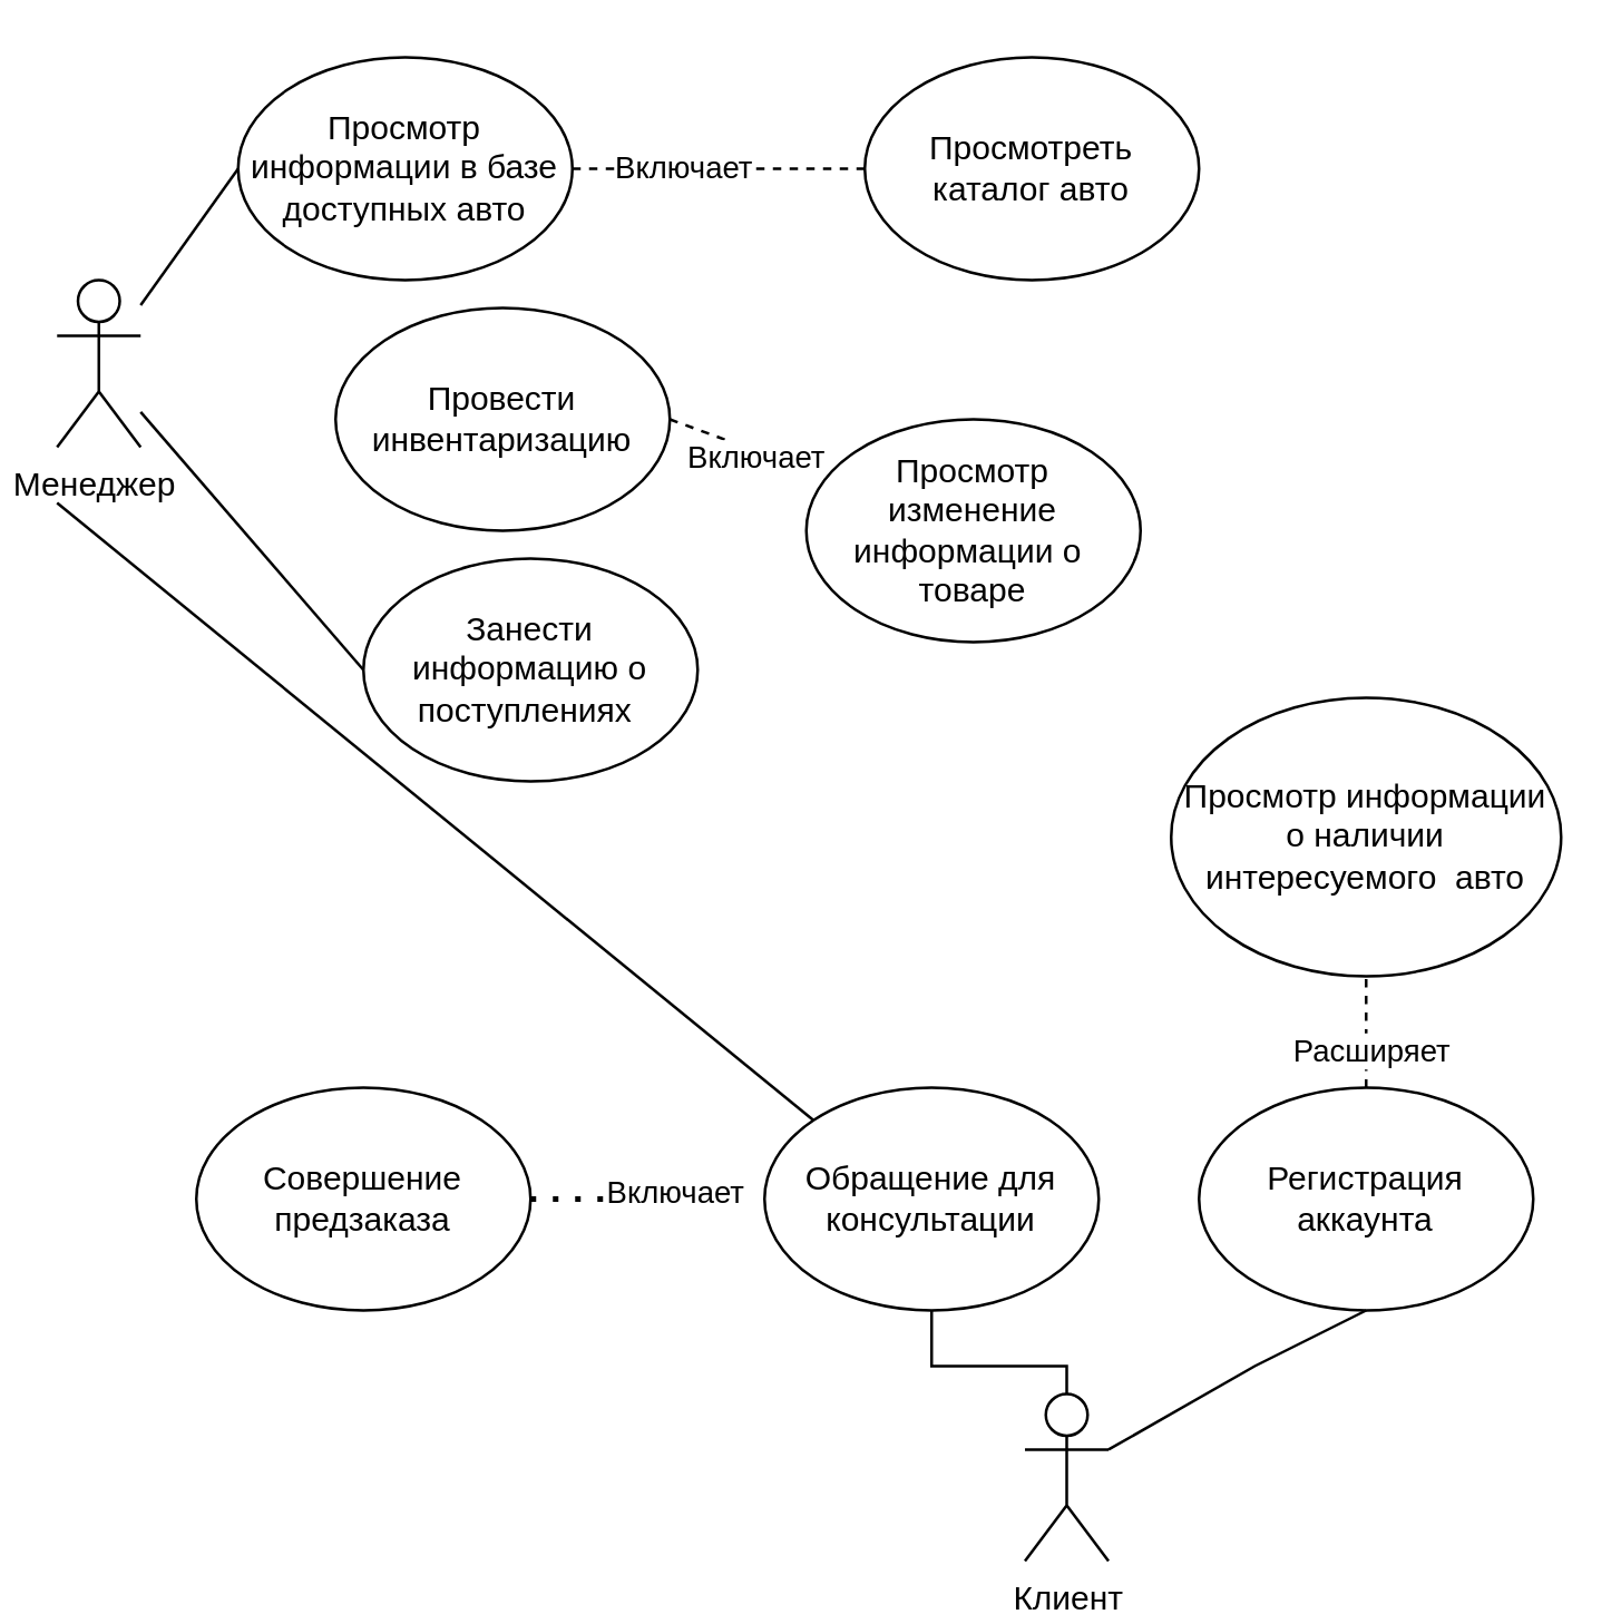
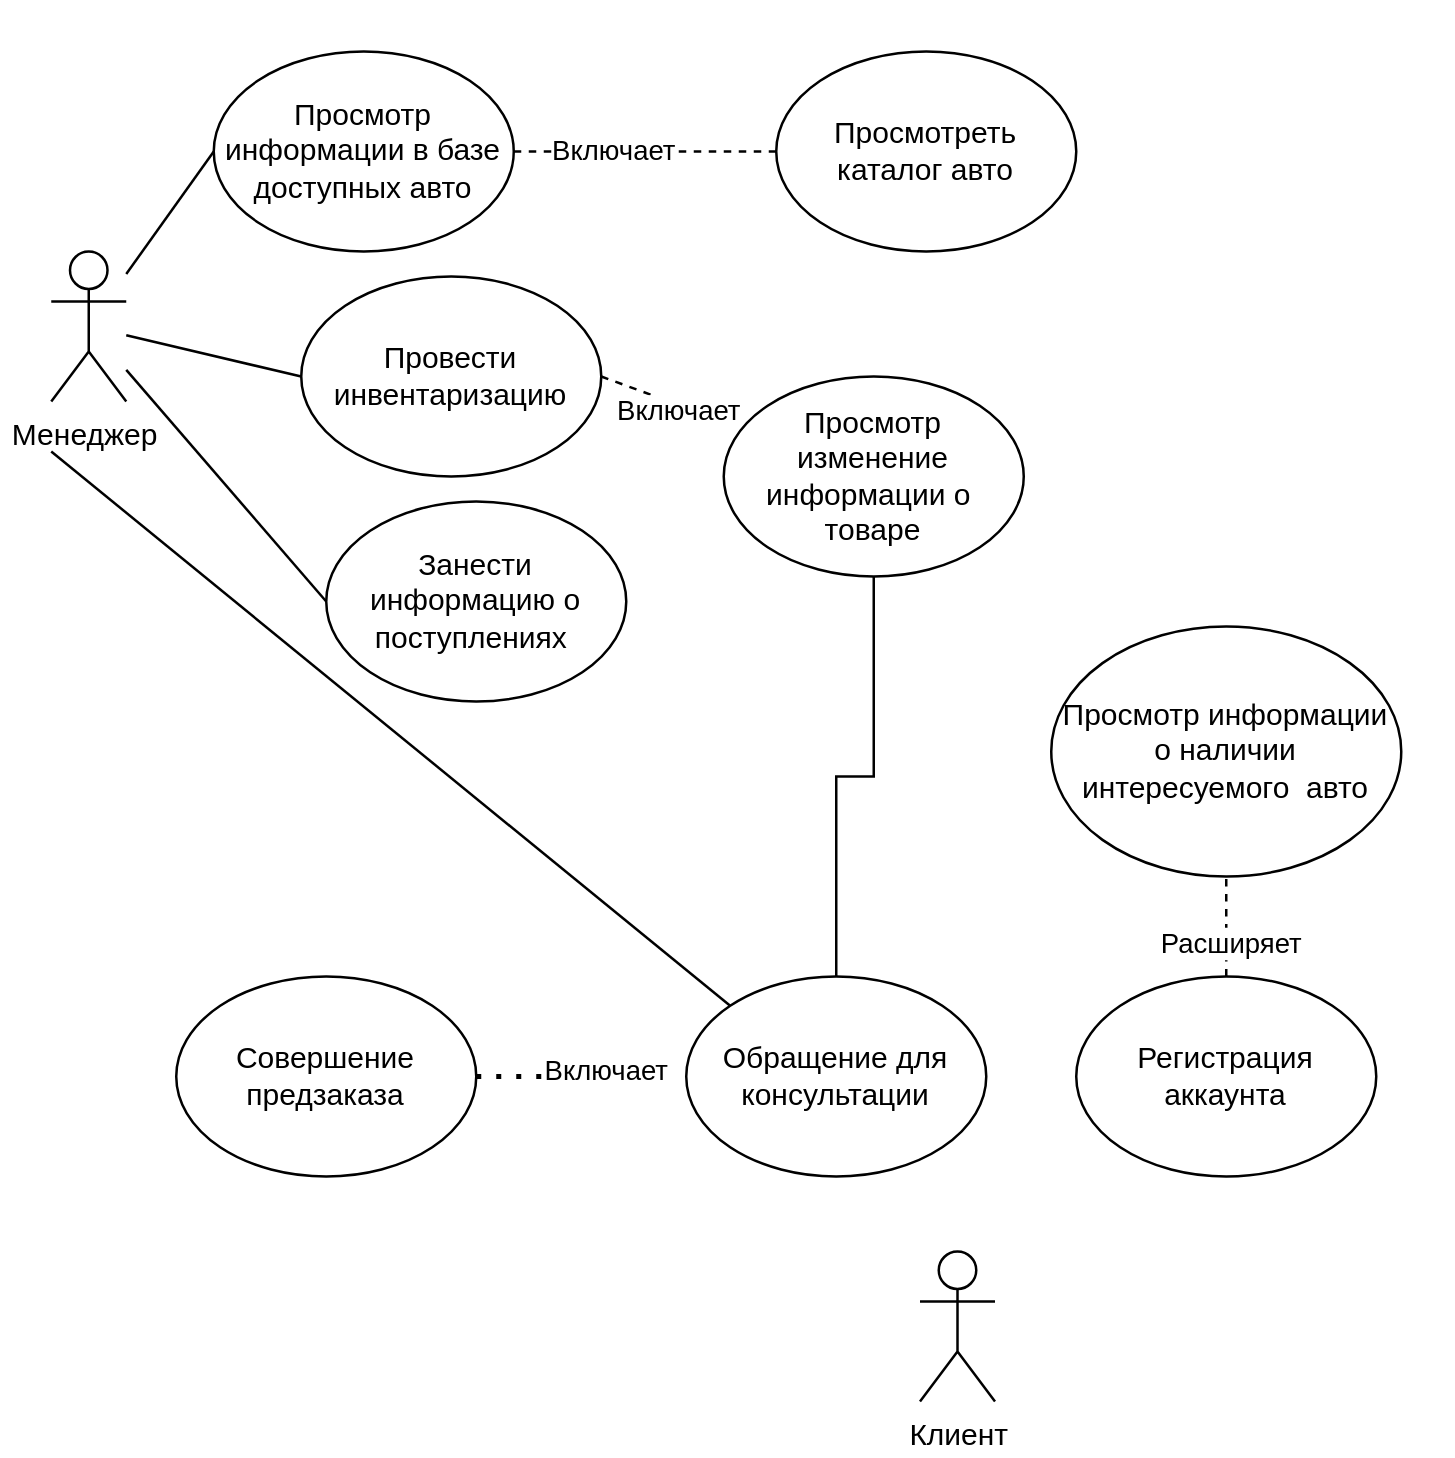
+ <mxCell id="11" value="" style="endArrow=none;html=1;rounded=0;entryX=0;entryY=0.5;entryDx=0;entryDy=0;endFill=0;" edge="1" parent="1" source="2" target="10"><mxGeometry width="50" height="50" relative="1" as="geometry"><mxPoint x="60" y="170" as="sourcePoint" /><mxPoint x="110" y="120" as="targetPoint" /></mxGeometry></mxCell>
- <mxCell id="16" value="" style="edgeStyle=orthogonalEdgeStyle;rounded=0;orthogonalLoop=1;jettySize=auto;html=1;startArrow=none;startFill=0;endArrow=none;endFill=0;" edge="1" parent="1" source="17" target="15"><mxGeometry relative="1" as="geometry" /></mxCell>
+ <mxCell id="16" value="" style="edgeStyle=orthogonalEdgeStyle;rounded=0;orthogonalLoop=1;jettySize=auto;html=1;startArrow=none;startFill=0;endArrow=none;endFill=0;" edge="1" parent="1" source="17" target="12"><mxGeometry relative="1" as="geometry" /></mxCell>
- <mxCell id="23" value="" style="endArrow=none;html=1;rounded=0;entryX=0.5;entryY=1;entryDx=0;entryDy=0;exitX=1;exitY=0.333;exitDx=0;exitDy=0;exitPerimeter=0;endFill=0;" edge="1" parent="1" source="15" target="22"><mxGeometry width="50" height="50" relative="1" as="geometry"><mxPoint x="390" y="510" as="sourcePoint" /><mxPoint x="440" y="460" as="targetPoint" /><Array as="points"><mxPoint x="450" y="490" /></Array></mxGeometry></mxCell>
